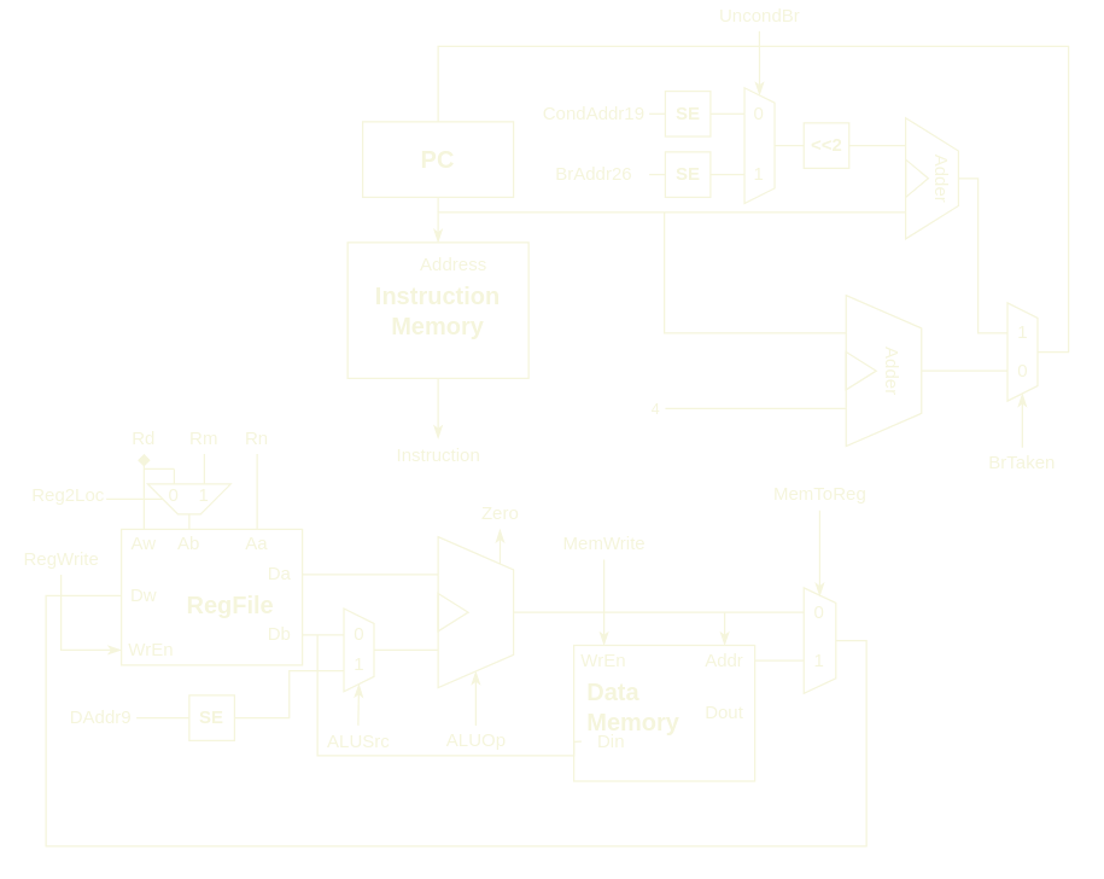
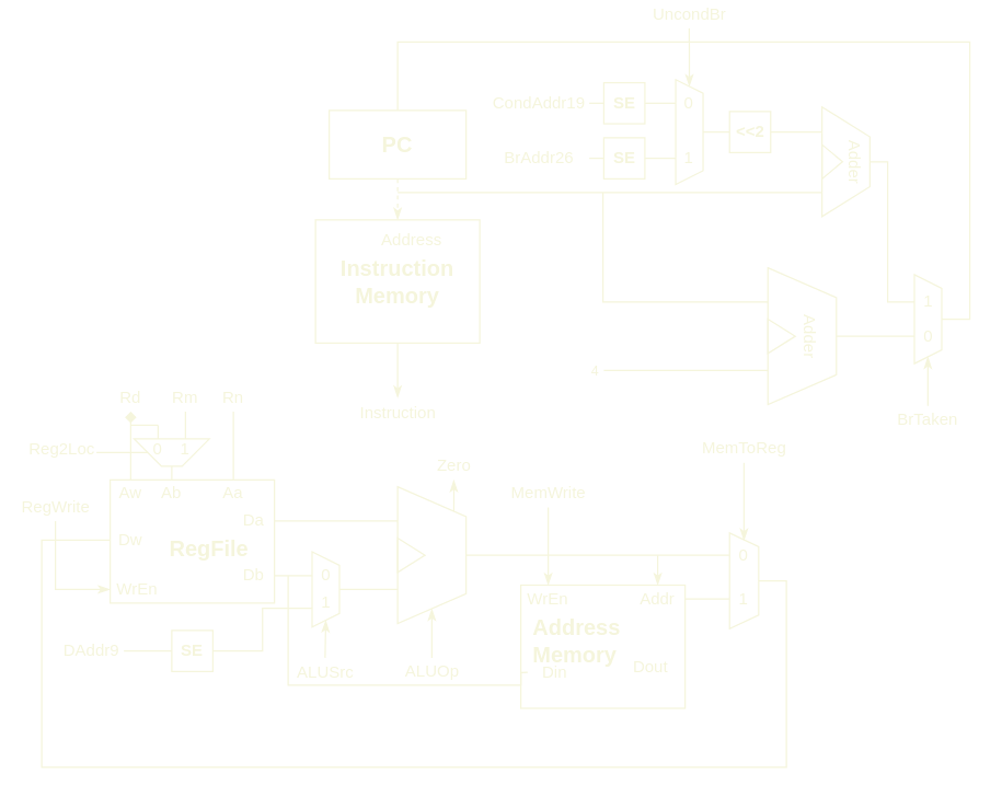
- <mxCell id="57" style="edgeStyle=orthogonalEdgeStyle;rounded=0;orthogonalLoop=1;jettySize=auto;html=1;exitX=0.5;exitY=1;exitDx=0;exitDy=0;entryX=0.5;entryY=0;entryDx=0;entryDy=0;labelBackgroundColor=none;startArrow=none;startFill=0;endArrow=classicThin;endFill=1;strokeColor=#F5F5DC;fontSize=10;fontColor=#F5F5DC;align=center;" edge="1" parent="1" source="58" target="55"><mxGeometry relative="1" as="geometry" /></mxCell>
+ <mxCell id="57" style="edgeStyle=orthogonalEdgeStyle;rounded=0;orthogonalLoop=1;jettySize=auto;html=1;exitX=0.5;exitY=1;exitDx=0;exitDy=0;entryX=0.5;entryY=0;entryDx=0;entryDy=0;labelBackgroundColor=none;startArrow=none;startFill=0;endArrow=classicThin;endFill=1;strokeColor=#F5F5DC;fontSize=10;fontColor=#F5F5DC;align=center;dashed=1;" edge="1" parent="1" source="58" target="55"><mxGeometry relative="1" as="geometry" /></mxCell>
- <mxCell id="38" value="&lt;span style=&quot;font-size: 16px&quot;&gt;&lt;b&gt;Data&lt;br&gt;Memory&lt;/b&gt;&lt;/span&gt;" style="rounded=0;whiteSpace=wrap;html=1;spacingLeft=7;spacingTop=0;fillColor=none;strokeColor=#F5F5DC;fontColor=#F5F5DC;align=left;spacingBottom=7;" vertex="1" parent="1"><mxGeometry x="380" y="426.9" width="120" height="90" as="geometry" /></mxCell>
+ <mxCell id="38" value="&lt;span style=&quot;font-size: 16px&quot;&gt;&lt;b&gt;Address&lt;br&gt;Memory&lt;/b&gt;&lt;/span&gt;" style="rounded=0;whiteSpace=wrap;html=1;spacingLeft=7;spacingTop=0;fillColor=none;strokeColor=#F5F5DC;fontColor=#F5F5DC;align=left;spacingBottom=7;" vertex="1" parent="1"><mxGeometry x="380" y="426.9" width="120" height="90" as="geometry" /></mxCell>
- <mxCell id="43" value="Dout" style="text;html=1;fillColor=none;align=center;verticalAlign=middle;whiteSpace=wrap;rounded=0;fontColor=#F5F5DC;" vertex="1" parent="1"><mxGeometry x="460" y="463.15" width="40" height="17.5" as="geometry" /></mxCell>
+ <mxCell id="43" value="Dout" style="text;html=1;fillColor=none;align=center;verticalAlign=middle;whiteSpace=wrap;rounded=0;fontColor=#F5F5DC;" vertex="1" parent="1"><mxGeometry x="455" y="478.15" width="40" height="17.5" as="geometry" /></mxCell>
